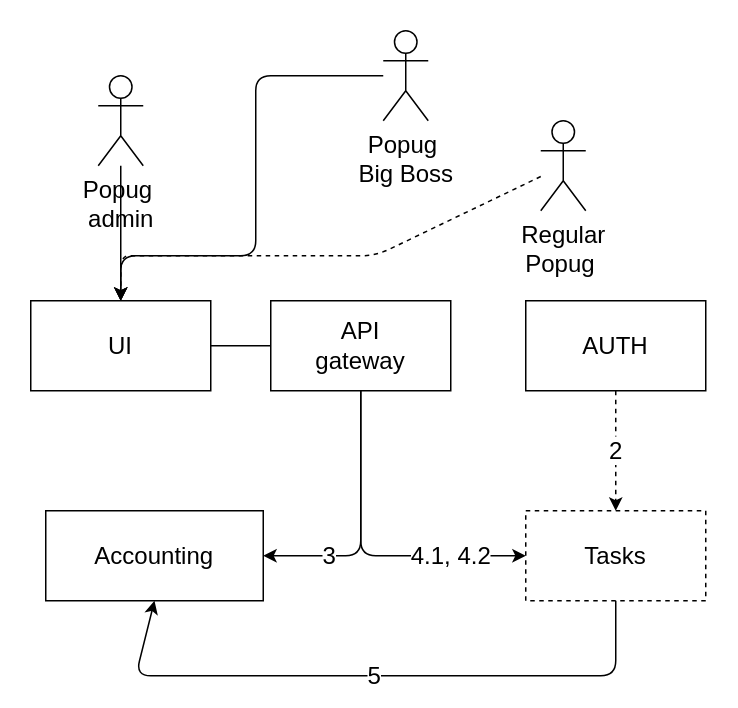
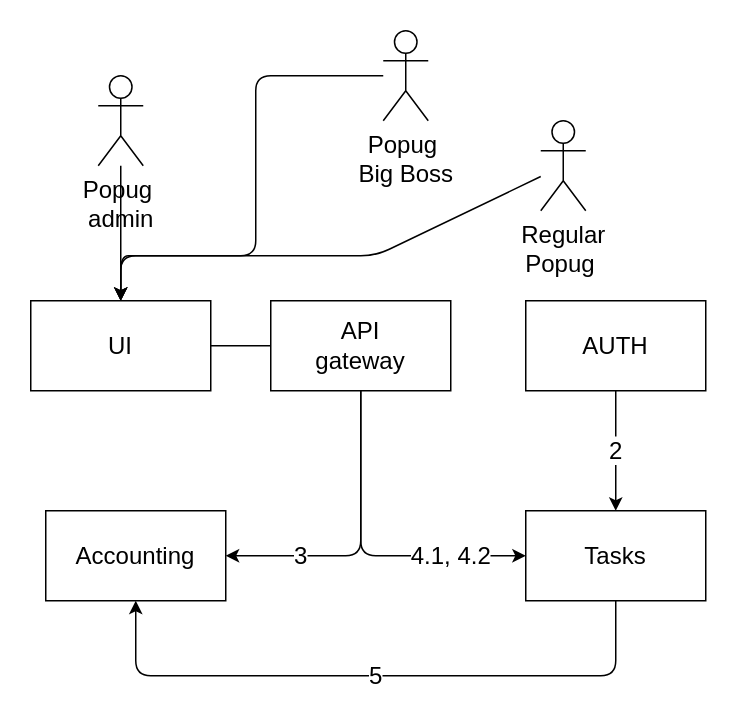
- <mxCell id="16" style="edgeStyle=none;html=1;entryX=0.5;entryY=0;entryDx=0;entryDy=0;fontSize=16;strokeColor=#000000;dashed=1;" edge="1" parent="1" source="17" target="3"><mxGeometry relative="1" as="geometry"><Array as="points"><mxPoint x="250" y="170" /><mxPoint x="100" y="170" /><mxPoint x="80" y="170" /></Array></mxGeometry></mxCell>
+ <mxCell id="16" style="edgeStyle=none;html=1;entryX=0.5;entryY=0;entryDx=0;entryDy=0;fontSize=16;strokeColor=#000000;" edge="1" parent="1" source="17" target="3"><mxGeometry relative="1" as="geometry"><Array as="points"><mxPoint x="250" y="170" /><mxPoint x="100" y="170" /><mxPoint x="80" y="170" /></Array></mxGeometry></mxCell>
- <mxCell id="7" value="2" style="edgeStyle=none;html=1;entryX=0.5;entryY=0;entryDx=0;entryDy=0;fontSize=16;fillColor=none;fontColor=#000000;labelBackgroundColor=#FFFFFF;strokeColor=#000000;dashed=1;" edge="1" parent="1" source="8" target="9"><mxGeometry relative="1" as="geometry" /></mxCell>
+ <mxCell id="7" value="2" style="edgeStyle=none;html=1;entryX=0.5;entryY=0;entryDx=0;entryDy=0;fontSize=16;fillColor=none;fontColor=#000000;labelBackgroundColor=#FFFFFF;strokeColor=#000000;" edge="1" parent="1" source="8" target="9"><mxGeometry relative="1" as="geometry" /></mxCell>
- <mxCell id="11" value="Accounting" style="rounded=0;whiteSpace=wrap;html=1;fontSize=16;fillColor=none;fontColor=#000000;labelBackgroundColor=none;strokeColor=#000000;" vertex="1" parent="1"><mxGeometry x="30" y="340" width="145" height="60" as="geometry" /></mxCell>
+ <mxCell id="11" value="Accounting" style="rounded=0;whiteSpace=wrap;html=1;fontSize=16;fillColor=none;fontColor=#000000;labelBackgroundColor=none;strokeColor=#000000;" vertex="1" parent="1"><mxGeometry x="30" y="340" width="120" height="60" as="geometry" /></mxCell>
- <mxCell id="9" value="Tasks" style="rounded=0;whiteSpace=wrap;html=1;fontSize=16;fillColor=none;fontColor=#000000;strokeColor=#000000;dashed=1;" vertex="1" parent="1"><mxGeometry x="350" y="340" width="120" height="60" as="geometry" /></mxCell>
+ <mxCell id="9" value="Tasks" style="rounded=0;whiteSpace=wrap;html=1;fontSize=16;fillColor=none;fontColor=#000000;strokeColor=#000000;" vertex="1" parent="1"><mxGeometry x="350" y="340" width="120" height="60" as="geometry" /></mxCell>
